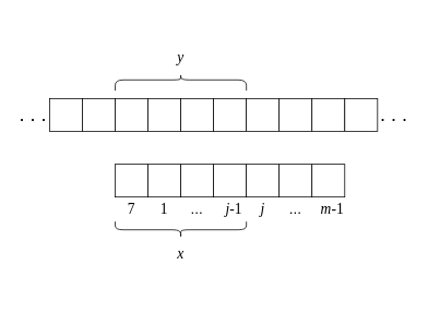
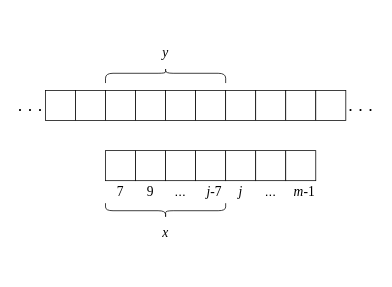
- <mxCell id="22" value="&lt;font face=&quot;cm&quot; style=&quot;font-size: 18px&quot;&gt;1&lt;/font&gt;" style="text;html=1;strokeColor=none;fillColor=none;align=center;verticalAlign=middle;whiteSpace=wrap;rounded=0;" parent="1" vertex="1"><mxGeometry x="190" y="250" width="20" height="10" as="geometry" /></mxCell>
+ <mxCell id="22" value="&lt;font face=&quot;cm&quot; style=&quot;font-size: 18px&quot;&gt;9&lt;/font&gt;" style="text;html=1;strokeColor=none;fillColor=none;align=center;verticalAlign=middle;whiteSpace=wrap;rounded=0;" parent="1" vertex="1"><mxGeometry x="190" y="250" width="20" height="10" as="geometry" /></mxCell>
- <mxCell id="31" value="&lt;font face=&quot;cm&quot; style=&quot;font-size: 18px&quot;&gt;&lt;i&gt;j&lt;/i&gt;-1&lt;/font&gt;" style="text;html=1;strokeColor=none;fillColor=none;align=center;verticalAlign=middle;whiteSpace=wrap;rounded=0;" vertex="1" parent="1"><mxGeometry x="270" y="250" width="30" height="10" as="geometry" /></mxCell>
+ <mxCell id="31" value="&lt;font face=&quot;cm&quot; style=&quot;font-size: 18px&quot;&gt;&lt;i&gt;j&lt;/i&gt;-7&lt;/font&gt;" style="text;html=1;strokeColor=none;fillColor=none;align=center;verticalAlign=middle;whiteSpace=wrap;rounded=0;" vertex="1" parent="1"><mxGeometry x="270" y="250" width="30" height="10" as="geometry" /></mxCell>
